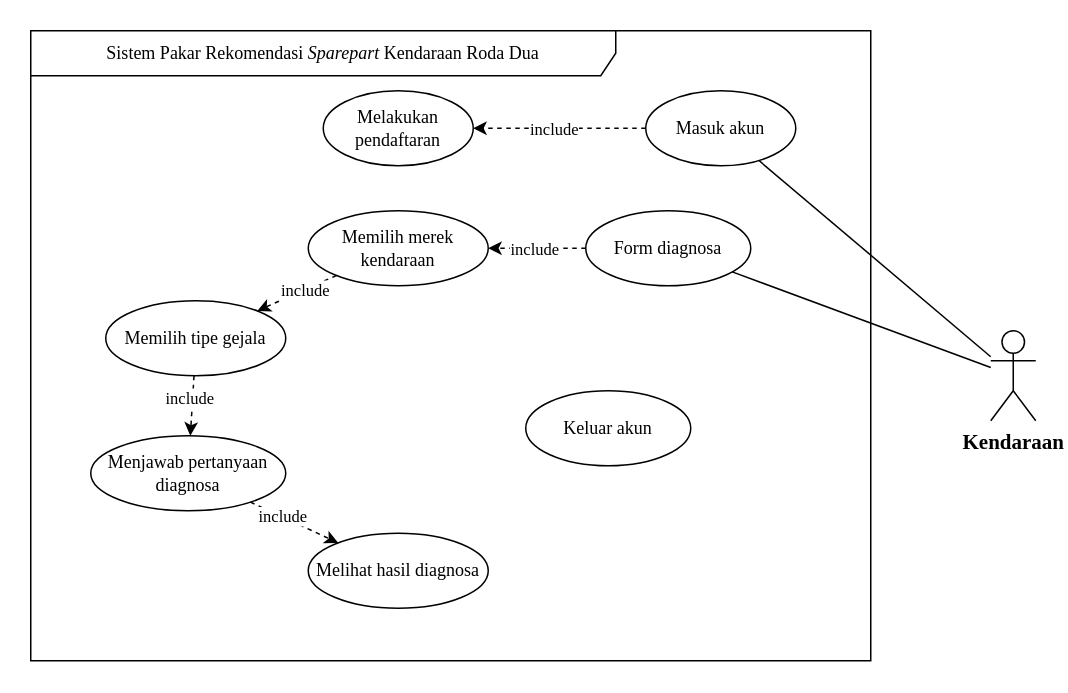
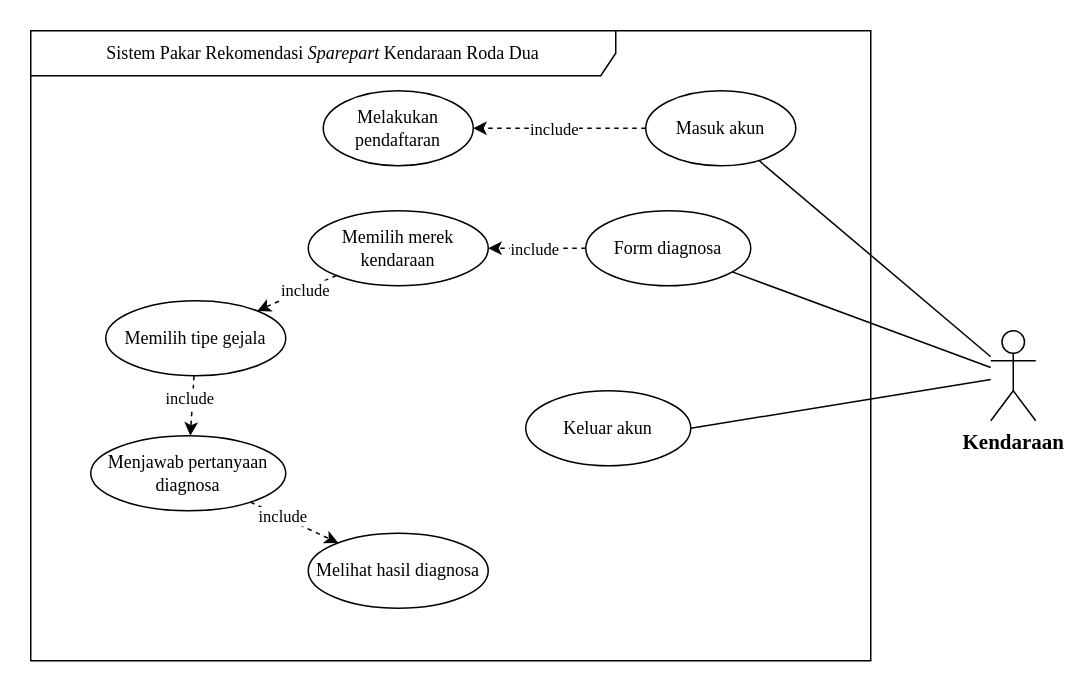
+ <mxCell id="24" value="" style="endArrow=none;html=1;rounded=0;fontFamily=Times New Roman;entryX=1;entryY=0.5;entryDx=0;entryDy=0;" edge="1" parent="1" source="2" target="23"><mxGeometry width="50" height="50" relative="1" as="geometry"><mxPoint x="672" y="353" as="sourcePoint" /><mxPoint x="500" y="290" as="targetPoint" /></mxGeometry></mxCell>
